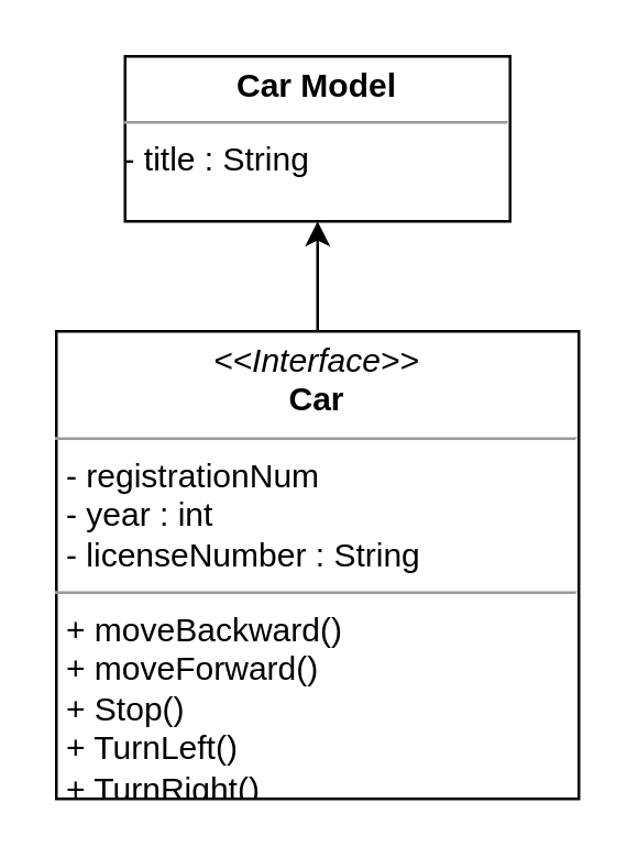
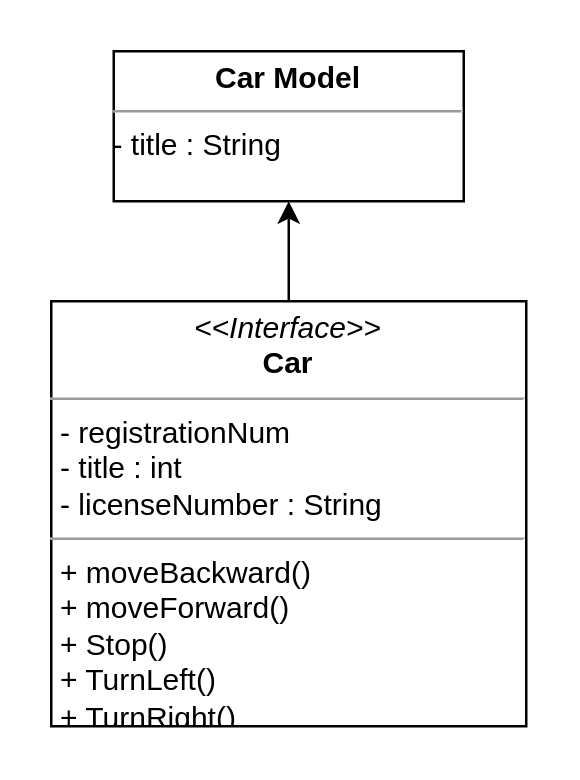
- <mxCell id="4" value="&lt;p style=&quot;margin: 0px ; margin-top: 4px ; text-align: center&quot;&gt;&lt;i&gt;&amp;lt;&amp;lt;Interface&amp;gt;&amp;gt;&lt;/i&gt;&lt;br&gt;&lt;b&gt;Car&lt;/b&gt;&lt;/p&gt;&lt;hr size=&quot;1&quot;&gt;&lt;p style=&quot;margin: 0px ; margin-left: 4px&quot;&gt;- registrationNum&lt;br&gt;&lt;/p&gt;&lt;p style=&quot;margin: 0px ; margin-left: 4px&quot;&gt;- year : int&lt;br&gt;&lt;/p&gt;&lt;p style=&quot;margin: 0px ; margin-left: 4px&quot;&gt;- licenseNumber : String&lt;br&gt;&lt;/p&gt;&lt;hr size=&quot;1&quot;&gt;&lt;p style=&quot;margin: 0px ; margin-left: 4px&quot;&gt;+ moveBackward()&lt;br&gt;+ moveForward()&lt;br&gt;&lt;/p&gt;&lt;p style=&quot;margin: 0px ; margin-left: 4px&quot;&gt;+ Stop()&lt;/p&gt;&lt;p style=&quot;margin: 0px ; margin-left: 4px&quot;&gt;+ TurnLeft()&lt;/p&gt;&lt;p style=&quot;margin: 0px ; margin-left: 4px&quot;&gt;+ TurnRight()&lt;/p&gt;&lt;p style=&quot;margin: 0px ; margin-left: 4px&quot;&gt;&lt;br&gt;&lt;/p&gt;" style="verticalAlign=top;align=left;overflow=fill;fontSize=12;fontFamily=Helvetica;html=1;" vertex="1" parent="1"><mxGeometry x="20" y="120" width="190" height="170" as="geometry" /></mxCell>
+ <mxCell id="4" value="&lt;p style=&quot;margin: 0px ; margin-top: 4px ; text-align: center&quot;&gt;&lt;i&gt;&amp;lt;&amp;lt;Interface&amp;gt;&amp;gt;&lt;/i&gt;&lt;br&gt;&lt;b&gt;Car&lt;/b&gt;&lt;/p&gt;&lt;hr size=&quot;1&quot;&gt;&lt;p style=&quot;margin: 0px ; margin-left: 4px&quot;&gt;- registrationNum&lt;br&gt;&lt;/p&gt;&lt;p style=&quot;margin: 0px ; margin-left: 4px&quot;&gt;- title : int&lt;br&gt;&lt;/p&gt;&lt;p style=&quot;margin: 0px ; margin-left: 4px&quot;&gt;- licenseNumber : String&lt;br&gt;&lt;/p&gt;&lt;hr size=&quot;1&quot;&gt;&lt;p style=&quot;margin: 0px ; margin-left: 4px&quot;&gt;+ moveBackward()&lt;br&gt;+ moveForward()&lt;br&gt;&lt;/p&gt;&lt;p style=&quot;margin: 0px ; margin-left: 4px&quot;&gt;+ Stop()&lt;/p&gt;&lt;p style=&quot;margin: 0px ; margin-left: 4px&quot;&gt;+ TurnLeft()&lt;/p&gt;&lt;p style=&quot;margin: 0px ; margin-left: 4px&quot;&gt;+ TurnRight()&lt;/p&gt;&lt;p style=&quot;margin: 0px ; margin-left: 4px&quot;&gt;&lt;br&gt;&lt;/p&gt;" style="verticalAlign=top;align=left;overflow=fill;fontSize=12;fontFamily=Helvetica;html=1;" vertex="1" parent="1"><mxGeometry x="20" y="120" width="190" height="170" as="geometry" /></mxCell>
